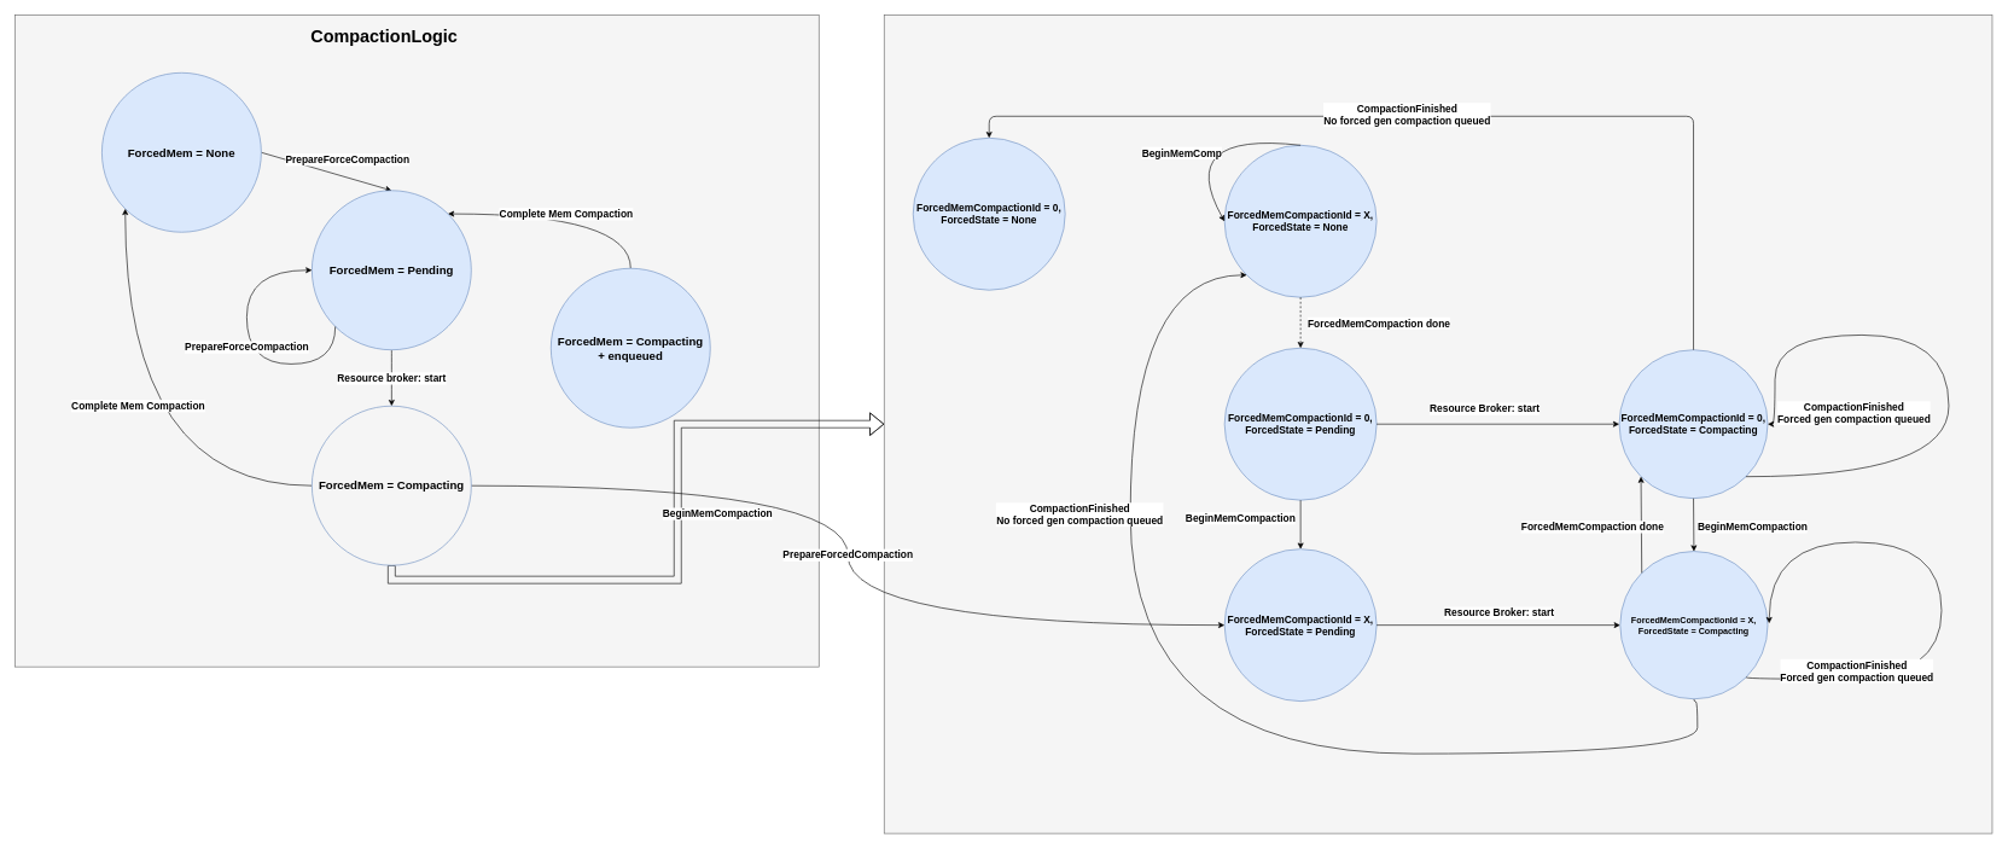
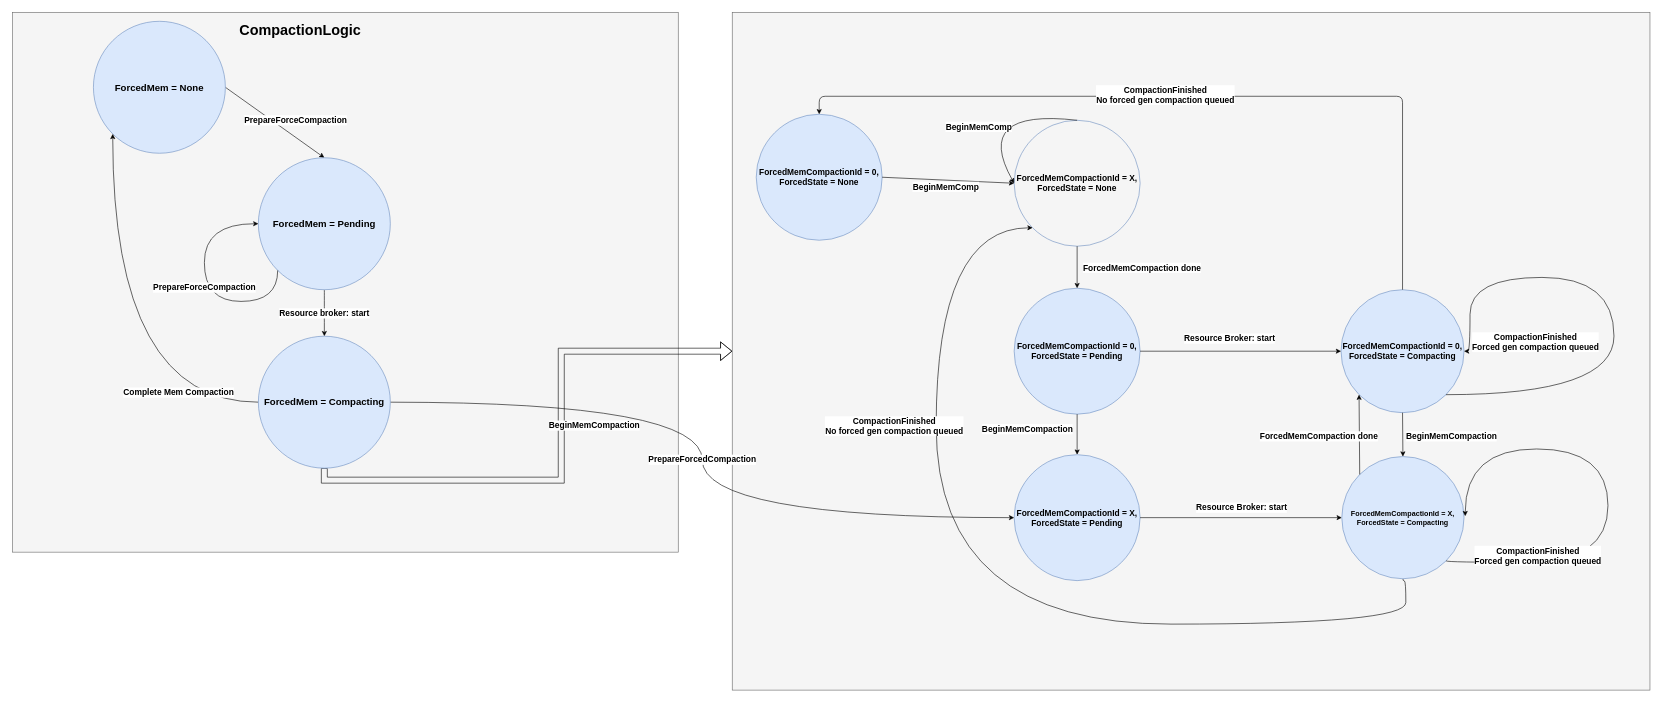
- <mxCell id="45" value="&lt;font style=&quot;font-size: 24px&quot;&gt;&lt;b&gt;CompactionLogic&lt;/b&gt;&lt;/font&gt;" style="text;html=1;strokeColor=none;fillColor=none;align=center;verticalAlign=middle;whiteSpace=wrap;rounded=0;" vertex="1" parent="1"><mxGeometry x="510" y="40" width="40" height="20" as="geometry" /></mxCell>
+ <mxCell id="45" value="&lt;font style=&quot;font-size: 24px&quot;&gt;&lt;b&gt;CompactionLogic&lt;/b&gt;&lt;/font&gt;" style="text;html=1;strokeColor=none;fillColor=none;align=center;verticalAlign=middle;whiteSpace=wrap;rounded=0;" vertex="1" parent="1"><mxGeometry x="480" y="40" width="40" height="20" as="geometry" /></mxCell>
- <mxCell id="37" value="&lt;font size=&quot;3&quot;&gt;&lt;b&gt;ForcedMem = None&lt;br&gt;&lt;/b&gt;&lt;/font&gt;" style="ellipse;whiteSpace=wrap;html=1;aspect=fixed;fillColor=#dae8fc;strokeColor=#6c8ebf;" vertex="1" parent="1"><mxGeometry x="140" y="100" width="220" height="220" as="geometry" /></mxCell>
+ <mxCell id="37" value="&lt;font size=&quot;3&quot;&gt;&lt;b&gt;ForcedMem = None&lt;br&gt;&lt;/b&gt;&lt;/font&gt;" style="ellipse;whiteSpace=wrap;html=1;aspect=fixed;fillColor=#dae8fc;strokeColor=#6c8ebf;" vertex="1" parent="1"><mxGeometry x="155" y="35" width="220" height="220" as="geometry" /></mxCell>
+ <mxCell id="12" value="" style="endArrow=classic;html=1;exitX=1;exitY=0.5;exitDx=0;exitDy=0;entryX=0;entryY=0.5;entryDx=0;entryDy=0;" edge="1" parent="1" source="4" target="5"><mxGeometry width="50" height="50" relative="1" as="geometry"><mxPoint x="1410" y="830" as="sourcePoint" /><mxPoint x="1460" y="780" as="targetPoint" /></mxGeometry></mxCell>
+ <mxCell id="13" value="&lt;font style=&quot;font-size: 14px&quot;&gt;BeginMemComp&lt;/font&gt;" style="text;html=1;align=center;verticalAlign=middle;resizable=0;points=[];labelBackgroundColor=#ffffff;fontStyle=1" vertex="1" connectable="0" parent="12"><mxGeometry x="-0.041" y="2" relative="1" as="geometry"><mxPoint y="12.21" as="offset" /></mxGeometry></mxCell>
- <mxCell id="5" value="&lt;b&gt;&lt;font style=&quot;font-size: 14px&quot;&gt;ForcedMemCompactionId = X,&lt;br&gt;ForcedState = None&lt;/font&gt;&lt;/b&gt;" style="ellipse;whiteSpace=wrap;html=1;aspect=fixed;fillColor=#dae8fc;strokeColor=#6c8ebf;" vertex="1" parent="1"><mxGeometry x="1690" y="200" width="210" height="210" as="geometry" /></mxCell>
+ <mxCell id="5" value="&lt;b&gt;&lt;font style=&quot;font-size: 14px&quot;&gt;ForcedMemCompactionId = X,&lt;br&gt;ForcedState = None&lt;/font&gt;&lt;/b&gt;" style="ellipse;whiteSpace=wrap;html=1;aspect=fixed;fillColor=#f5f5f5;strokeColor=#6c8ebf;" vertex="1" parent="1"><mxGeometry x="1690" y="200" width="210" height="210" as="geometry" /></mxCell>
- <mxCell id="34" value="&lt;font style=&quot;font-size: 14px&quot;&gt;&lt;b&gt;Complete Mem Compaction&lt;/b&gt;&lt;/font&gt;" style="edgeStyle=orthogonalEdgeStyle;curved=1;rounded=0;orthogonalLoop=1;jettySize=auto;html=1;exitX=0.5;exitY=0;exitDx=0;exitDy=0;entryX=1;entryY=0;entryDx=0;entryDy=0;" edge="1" parent="1" source="35" target="39"><mxGeometry relative="1" as="geometry" /></mxCell>
- <mxCell id="16" value="" style="endArrow=classic;html=1;exitX=0.5;exitY=1;exitDx=0;exitDy=0;entryX=0.5;entryY=0;entryDx=0;entryDy=0;dashed=1;" edge="1" parent="1" source="5" target="10"><mxGeometry width="50" height="50" relative="1" as="geometry"><mxPoint x="1230" y="920" as="sourcePoint" /><mxPoint x="1280" y="870" as="targetPoint" /></mxGeometry></mxCell>
+ <mxCell id="16" value="" style="endArrow=classic;html=1;exitX=0.5;exitY=1;exitDx=0;exitDy=0;entryX=0.5;entryY=0;entryDx=0;entryDy=0;" edge="1" parent="1" source="5" target="10"><mxGeometry width="50" height="50" relative="1" as="geometry"><mxPoint x="1230" y="920" as="sourcePoint" /><mxPoint x="1280" y="870" as="targetPoint" /></mxGeometry></mxCell>
- <mxCell id="35" value="&lt;font size=&quot;3&quot;&gt;&lt;b&gt;ForcedMem = Compacting&lt;br&gt;+ enqueued&lt;br&gt;&lt;/b&gt;&lt;/font&gt;" style="ellipse;whiteSpace=wrap;html=1;aspect=fixed;fillColor=#dae8fc;strokeColor=#6c8ebf;" vertex="1" parent="1"><mxGeometry x="760" y="370" width="220" height="220" as="geometry" /></mxCell>
- <mxCell id="43" value="&lt;font size=&quot;3&quot;&gt;&lt;b&gt;ForcedMem = Compacting&lt;br&gt;&lt;/b&gt;&lt;/font&gt;" style="ellipse;whiteSpace=wrap;html=1;aspect=fixed;fillColor=#f5f5f5;strokeColor=#6c8ebf;" vertex="1" parent="1"><mxGeometry x="430" y="560" width="220" height="220" as="geometry" /></mxCell>
+ <mxCell id="43" value="&lt;font size=&quot;3&quot;&gt;&lt;b&gt;ForcedMem = Compacting&lt;br&gt;&lt;/b&gt;&lt;/font&gt;" style="ellipse;whiteSpace=wrap;html=1;aspect=fixed;fillColor=#dae8fc;strokeColor=#6c8ebf;" vertex="1" parent="1"><mxGeometry x="430" y="560" width="220" height="220" as="geometry" /></mxCell>
